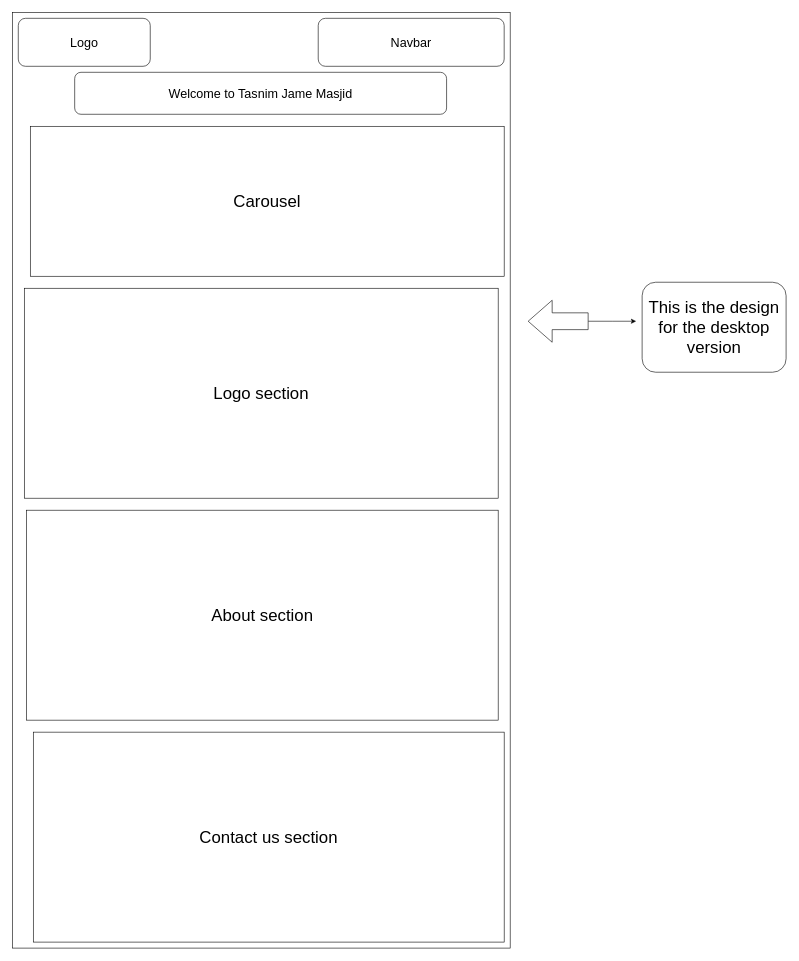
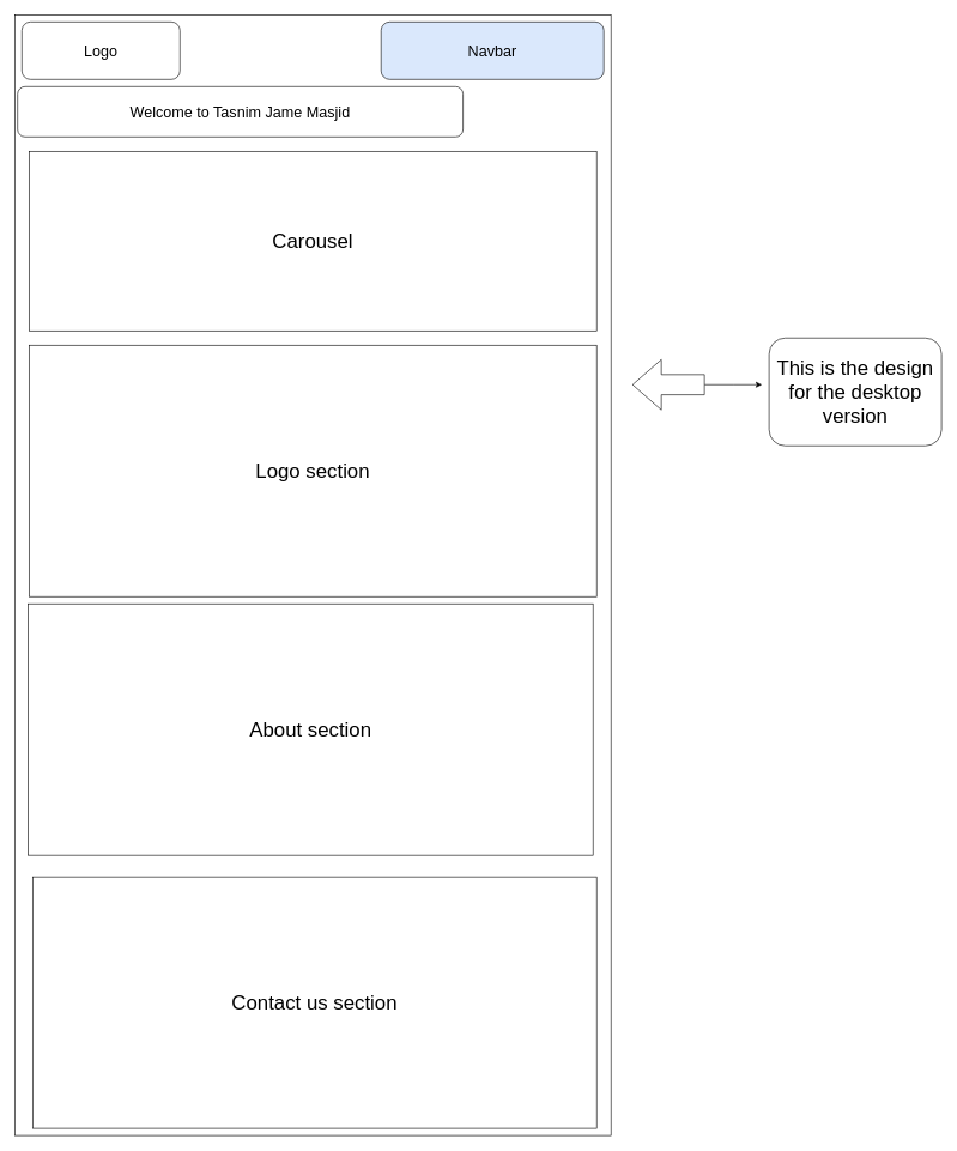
- <mxCell id="4" value="Navbar" style="rounded=1;whiteSpace=wrap;html=1;fontSize=21;" vertex="1" parent="1"><mxGeometry x="530" y="30" width="310" height="80" as="geometry" /></mxCell>
+ <mxCell id="4" value="Navbar" style="rounded=1;whiteSpace=wrap;html=1;fontSize=21;fillColor=#dae8fc;" vertex="1" parent="1"><mxGeometry x="530" y="30" width="310" height="80" as="geometry" /></mxCell>
- <mxCell id="5" value="Welcome to Tasnim Jame Masjid" style="rounded=1;whiteSpace=wrap;html=1;fontSize=21;" vertex="1" parent="1"><mxGeometry x="124" y="120" width="620" height="70" as="geometry" /></mxCell>
+ <mxCell id="5" value="Welcome to Tasnim Jame Masjid" style="rounded=1;whiteSpace=wrap;html=1;fontSize=21;" vertex="1" parent="1"><mxGeometry x="24" y="120" width="620" height="70" as="geometry" /></mxCell>
- <mxCell id="6" value="&lt;font style=&quot;font-size: 28px&quot;&gt;Carousel&lt;/font&gt;" style="rounded=0;whiteSpace=wrap;html=1;fontSize=21;" vertex="1" parent="1"><mxGeometry x="50" y="210" width="790" height="250" as="geometry" /></mxCell>
+ <mxCell id="6" value="&lt;font style=&quot;font-size: 28px&quot;&gt;Carousel&lt;/font&gt;" style="rounded=0;whiteSpace=wrap;html=1;fontSize=21;" vertex="1" parent="1"><mxGeometry x="40" y="210" width="790" height="250" as="geometry" /></mxCell>
- <mxCell id="8" value="About section" style="rounded=0;whiteSpace=wrap;html=1;fontSize=28;" vertex="1" parent="1"><mxGeometry x="44" y="850" width="786" height="350" as="geometry" /></mxCell>
+ <mxCell id="8" value="About section" style="rounded=0;whiteSpace=wrap;html=1;fontSize=28;" vertex="1" parent="1"><mxGeometry x="39" y="840" width="786" height="350" as="geometry" /></mxCell>
- <mxCell id="12" value="Contact us section" style="rounded=0;whiteSpace=wrap;html=1;fontSize=28;" vertex="1" parent="1"><mxGeometry x="55" y="1220" width="785" height="350" as="geometry" /></mxCell>
+ <mxCell id="12" value="Contact us section" style="rounded=0;whiteSpace=wrap;html=1;fontSize=28;" vertex="1" parent="1"><mxGeometry x="45" y="1220" width="785" height="350" as="geometry" /></mxCell>
